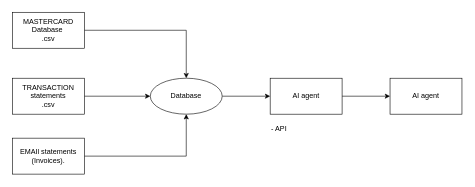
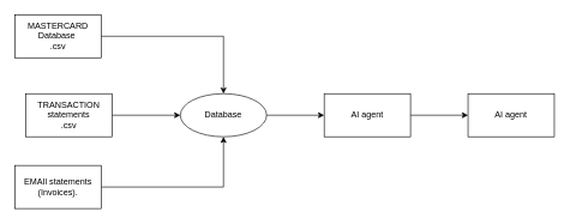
- <mxCell id="7" value="TRANSACTION&lt;br&gt;statements&lt;br&gt;.csv" style="rounded=0;whiteSpace=wrap;html=1;" vertex="1" parent="1"><mxGeometry x="20" y="130" width="120" height="60" as="geometry" /></mxCell>
+ <mxCell id="7" value="TRANSACTION&lt;br&gt;statements&lt;br&gt;.csv" style="rounded=0;whiteSpace=wrap;html=1;" vertex="1" parent="1"><mxGeometry x="35" y="130" width="120" height="60" as="geometry" /></mxCell>
- <mxCell id="13" value="- API&amp;nbsp;" style="text;html=1;strokeColor=none;fillColor=none;align=left;verticalAlign=middle;whiteSpace=wrap;rounded=0;" vertex="1" parent="1"><mxGeometry x="450" y="200" width="60" height="30" as="geometry" /></mxCell>
